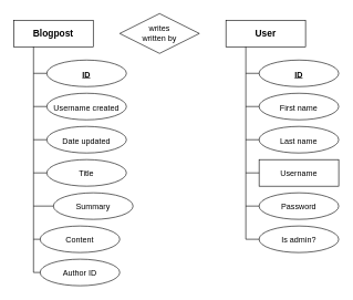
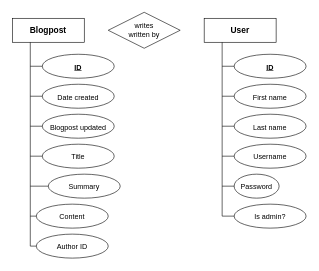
- <mxCell id="13" value="&lt;span style=&quot;font-size: 12px&quot;&gt;Username created&lt;/span&gt;" style="ellipse;whiteSpace=wrap;html=1;fontSize=16;fontColor=default;strokeColor=default;fillColor=default;container=0;" parent="2" vertex="1"><mxGeometry x="50" y="120" width="120" height="40" as="geometry" /></mxCell>
+ <mxCell id="13" value="&lt;span style=&quot;font-size: 12px&quot;&gt;Date created&lt;/span&gt;" style="ellipse;whiteSpace=wrap;html=1;fontSize=16;fontColor=default;strokeColor=default;fillColor=default;container=0;" parent="2" vertex="1"><mxGeometry x="50" y="120" width="120" height="40" as="geometry" /></mxCell>
- <mxCell id="14" value="&lt;font style=&quot;font-size: 12px&quot;&gt;Date updated&lt;/font&gt;" style="ellipse;whiteSpace=wrap;html=1;fontSize=16;fontColor=default;strokeColor=default;fillColor=default;container=0;" parent="2" vertex="1"><mxGeometry x="50" y="170" width="120" height="40" as="geometry" /></mxCell>
+ <mxCell id="14" value="&lt;font style=&quot;font-size: 12px&quot;&gt;Blogpost updated&lt;/font&gt;" style="ellipse;whiteSpace=wrap;html=1;fontSize=16;fontColor=default;strokeColor=default;fillColor=default;container=0;" parent="2" vertex="1"><mxGeometry x="50" y="170" width="120" height="40" as="geometry" /></mxCell>
- <mxCell id="19" value="&lt;font style=&quot;font-size: 12px&quot;&gt;Username&lt;/font&gt;" style="whiteSpace=wrap;html=1;fontSize=16;fontColor=default;strokeColor=default;fillColor=default;container=0;rounded=0;" parent="2" vertex="1"><mxGeometry x="370" y="220" width="120" height="40" as="geometry" /></mxCell>
+ <mxCell id="19" value="&lt;font style=&quot;font-size: 12px&quot;&gt;Username&lt;/font&gt;" style="ellipse;whiteSpace=wrap;html=1;fontSize=16;fontColor=default;strokeColor=default;fillColor=default;container=0;" parent="2" vertex="1"><mxGeometry x="370" y="220" width="120" height="40" as="geometry" /></mxCell>
- <mxCell id="20" value="&lt;font style=&quot;font-size: 12px&quot;&gt;Password&lt;/font&gt;" style="ellipse;whiteSpace=wrap;html=1;fontSize=16;fontColor=default;strokeColor=default;fillColor=default;container=0;" parent="2" vertex="1"><mxGeometry x="370" y="270" width="120" height="40" as="geometry" /></mxCell>
+ <mxCell id="20" value="&lt;font style=&quot;font-size: 12px&quot;&gt;Password&lt;/font&gt;" style="ellipse;whiteSpace=wrap;html=1;fontSize=16;fontColor=default;strokeColor=default;fillColor=default;container=0;" parent="2" vertex="1"><mxGeometry x="370" y="270" width="75" height="40" as="geometry" /></mxCell>
